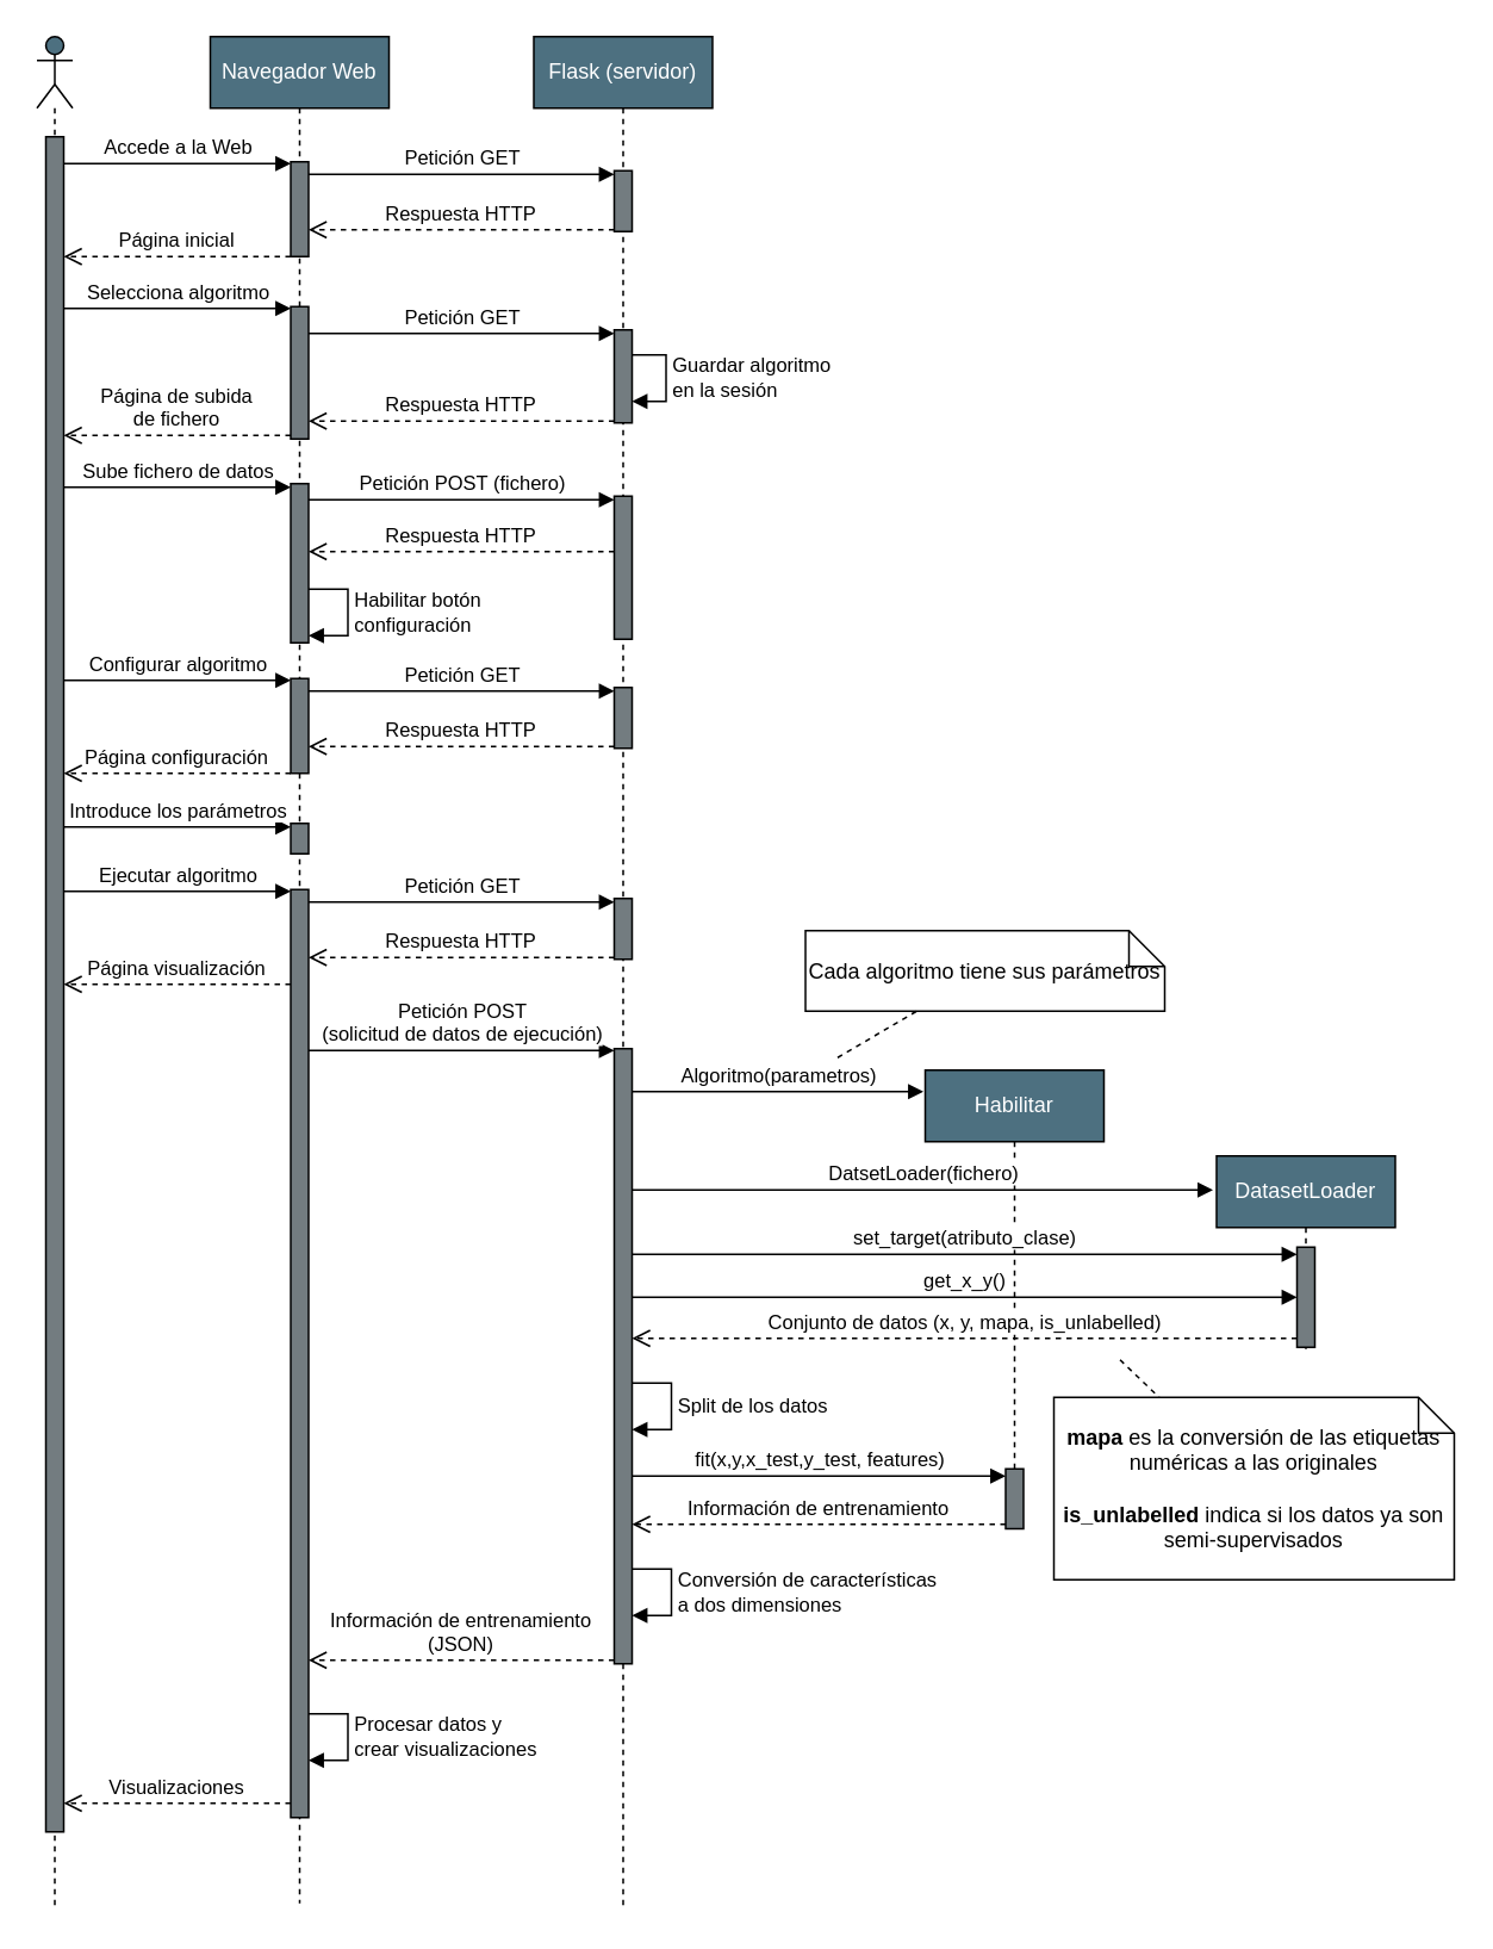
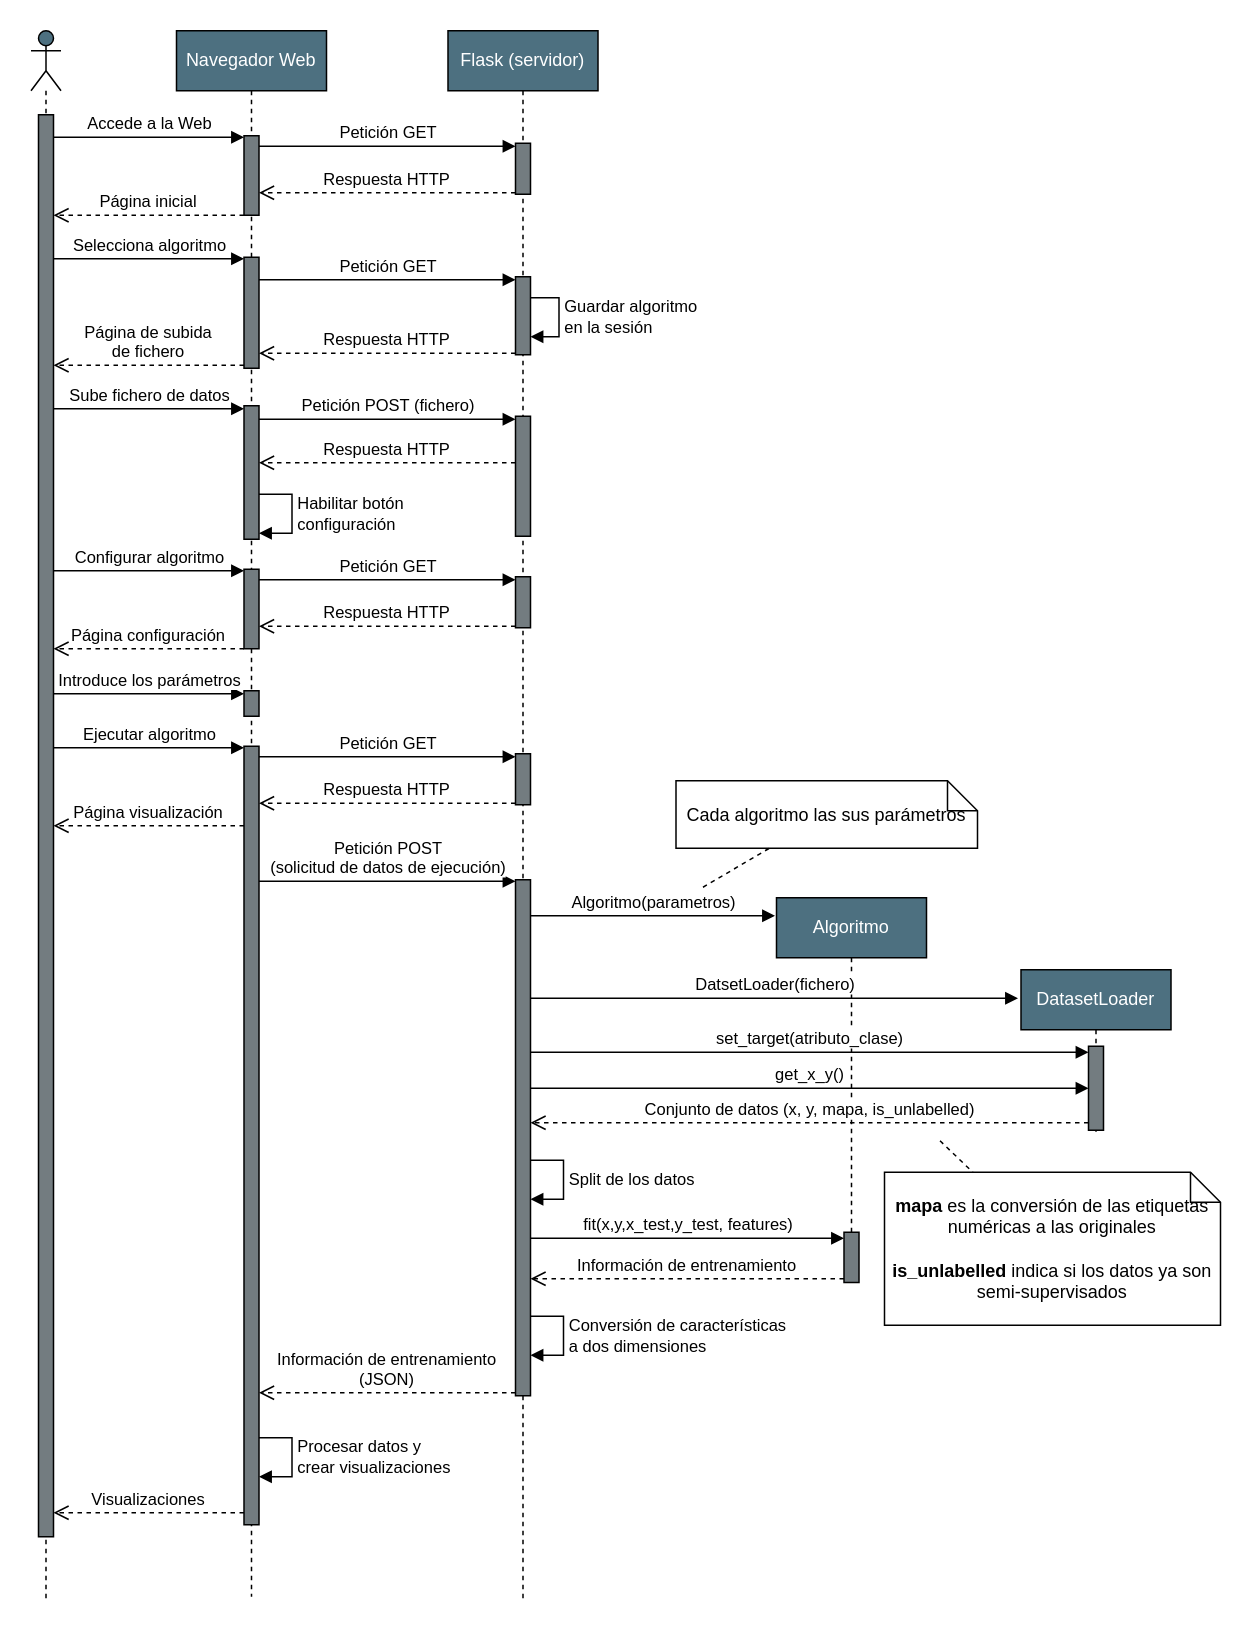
- <mxCell id="48" value="&lt;div&gt;Cada algoritmo tiene sus parámetros&lt;br&gt;&lt;/div&gt;" style="shape=note;size=20;whiteSpace=wrap;html=1;" parent="1" vertex="1"><mxGeometry x="450" y="520" width="201" height="45" as="geometry" /></mxCell>
+ <mxCell id="48" value="&lt;div&gt;Cada algoritmo las sus parámetros&lt;br&gt;&lt;/div&gt;" style="shape=note;size=20;whiteSpace=wrap;html=1;" parent="1" vertex="1"><mxGeometry x="450" y="520" width="201" height="45" as="geometry" /></mxCell>
- <mxCell id="34" value="&lt;div&gt;Habilitar&lt;/div&gt;" style="shape=umlLifeline;perimeter=lifelinePerimeter;whiteSpace=wrap;html=1;container=1;collapsible=0;recursiveResize=0;outlineConnect=0;fillColor=#4D7080;fontColor=#FFFFFF;" parent="1" vertex="1"><mxGeometry x="517" y="598" width="100" height="256" as="geometry" /></mxCell>
+ <mxCell id="34" value="&lt;div&gt;Algoritmo&lt;/div&gt;" style="shape=umlLifeline;perimeter=lifelinePerimeter;whiteSpace=wrap;html=1;container=1;collapsible=0;recursiveResize=0;outlineConnect=0;fillColor=#4D7080;fontColor=#FFFFFF;" parent="1" vertex="1"><mxGeometry x="517" y="598" width="100" height="256" as="geometry" /></mxCell>
